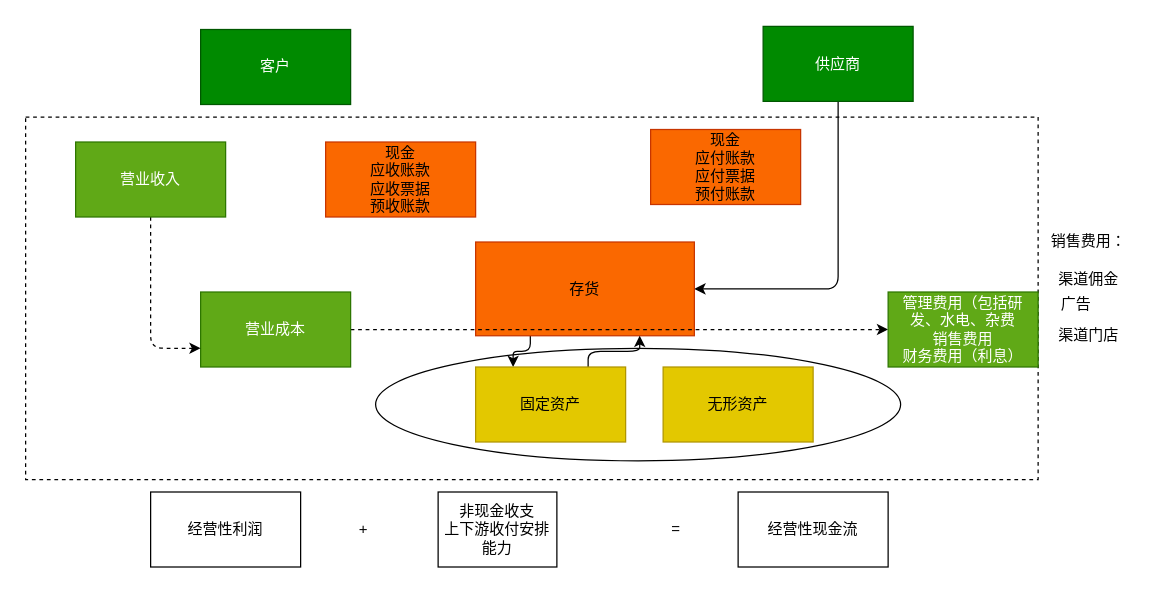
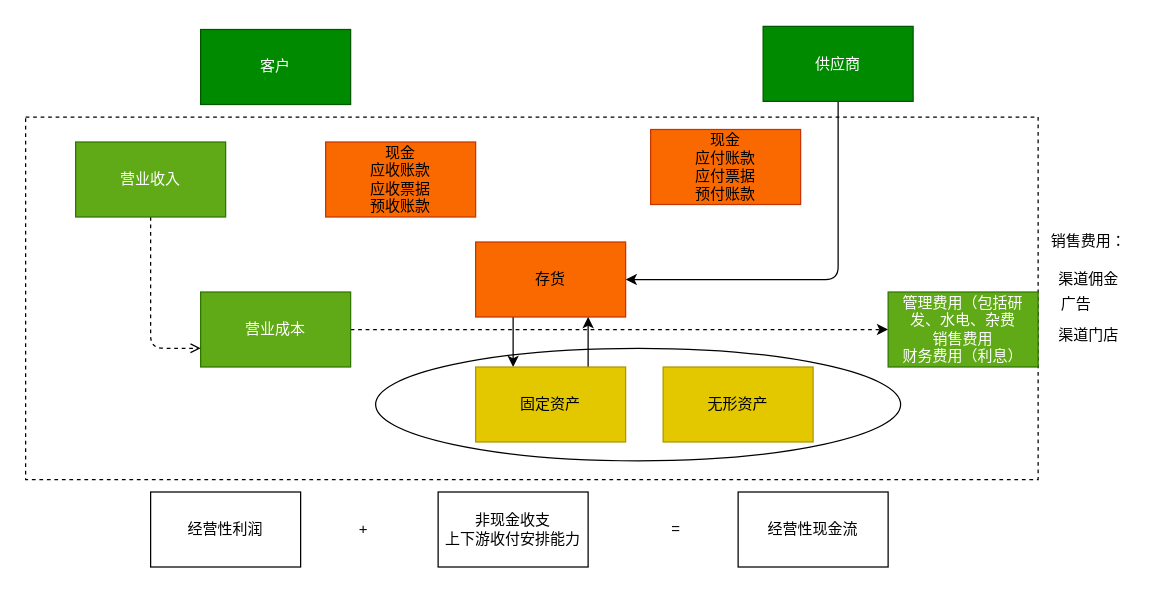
- <mxCell id="8" value="存货" style="whiteSpace=wrap;html=1;fillColor=#fa6800;fontColor=#000000;strokeColor=#C73500;" parent="1" vertex="1"><mxGeometry x="380" y="193" width="175" height="75" as="geometry" /></mxCell>
+ <mxCell id="8" value="存货" style="whiteSpace=wrap;html=1;fillColor=#fa6800;fontColor=#000000;strokeColor=#C73500;" parent="1" vertex="1"><mxGeometry x="380" y="193" width="120" height="60" as="geometry" /></mxCell>
- <mxCell id="11" style="edgeStyle=orthogonalEdgeStyle;html=1;exitX=0.5;exitY=1;exitDx=0;exitDy=0;entryX=0;entryY=0.75;entryDx=0;entryDy=0;dashed=1;" parent="1" source="12" target="10" edge="1"><mxGeometry relative="1" as="geometry" /></mxCell>
+ <mxCell id="11" style="edgeStyle=orthogonalEdgeStyle;html=1;exitX=0.5;exitY=1;exitDx=0;exitDy=0;entryX=0;entryY=0.75;entryDx=0;entryDy=0;dashed=1;endArrow=open;" parent="1" source="12" target="10" edge="1"><mxGeometry relative="1" as="geometry" /></mxCell>
- <mxCell id="21" value="非现金收支&lt;br&gt;上下游收付安排能力" style="whiteSpace=wrap;html=1;" parent="1" vertex="1"><mxGeometry x="350" y="393" width="95" height="60" as="geometry" /></mxCell>
+ <mxCell id="21" value="非现金收支&lt;br&gt;上下游收付安排能力" style="whiteSpace=wrap;html=1;" parent="1" vertex="1"><mxGeometry x="350" y="393" width="120" height="60" as="geometry" /></mxCell>
